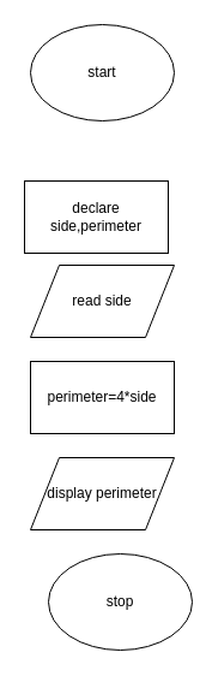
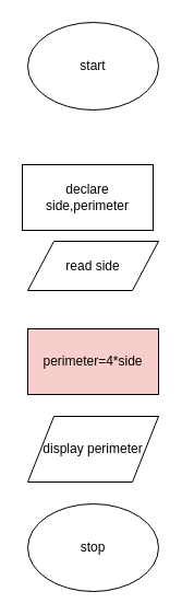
- <mxCell id="4" value="read side" style="shape=parallelogram;perimeter=parallelogramPerimeter;whiteSpace=wrap;html=1;" vertex="1" parent="1"><mxGeometry x="25" y="220" width="120" height="60" as="geometry" /></mxCell>
+ <mxCell id="4" value="read side" style="shape=parallelogram;perimeter=parallelogramPerimeter;whiteSpace=wrap;html=1;" vertex="1" parent="1"><mxGeometry x="25" y="220" width="120" height="45" as="geometry" /></mxCell>
- <mxCell id="5" value="perimeter=4*side" style="rounded=0;whiteSpace=wrap;html=1;" vertex="1" parent="1"><mxGeometry x="25" y="300" width="120" height="60" as="geometry" /></mxCell>
+ <mxCell id="5" value="perimeter=4*side" style="rounded=0;whiteSpace=wrap;html=1;fillColor=#f8cecc;" vertex="1" parent="1"><mxGeometry x="25" y="300" width="120" height="60" as="geometry" /></mxCell>
- <mxCell id="7" value="stop" style="ellipse;whiteSpace=wrap;html=1;" vertex="1" parent="1"><mxGeometry x="40" y="460" width="120" height="80" as="geometry" /></mxCell>
+ <mxCell id="7" value="stop" style="ellipse;whiteSpace=wrap;html=1;" vertex="1" parent="1"><mxGeometry x="25" y="460" width="120" height="80" as="geometry" /></mxCell>
